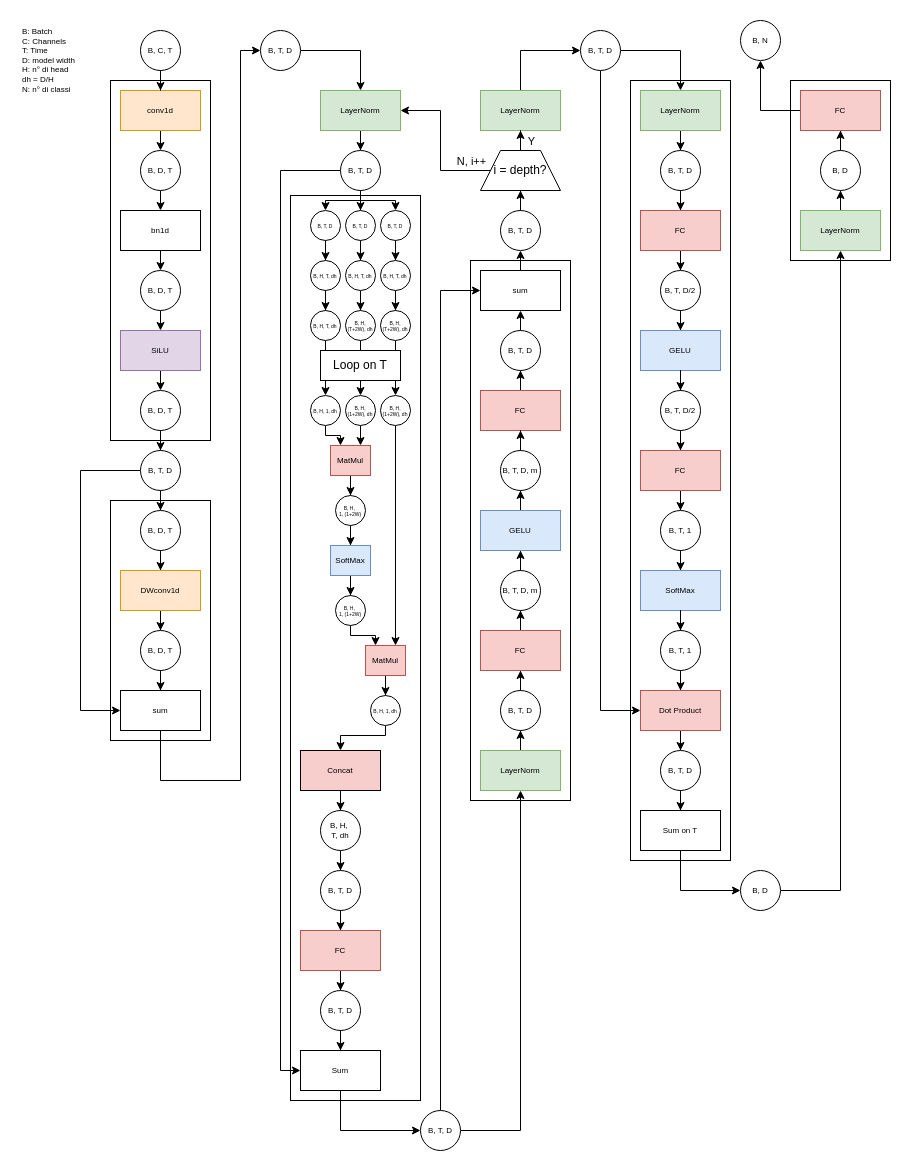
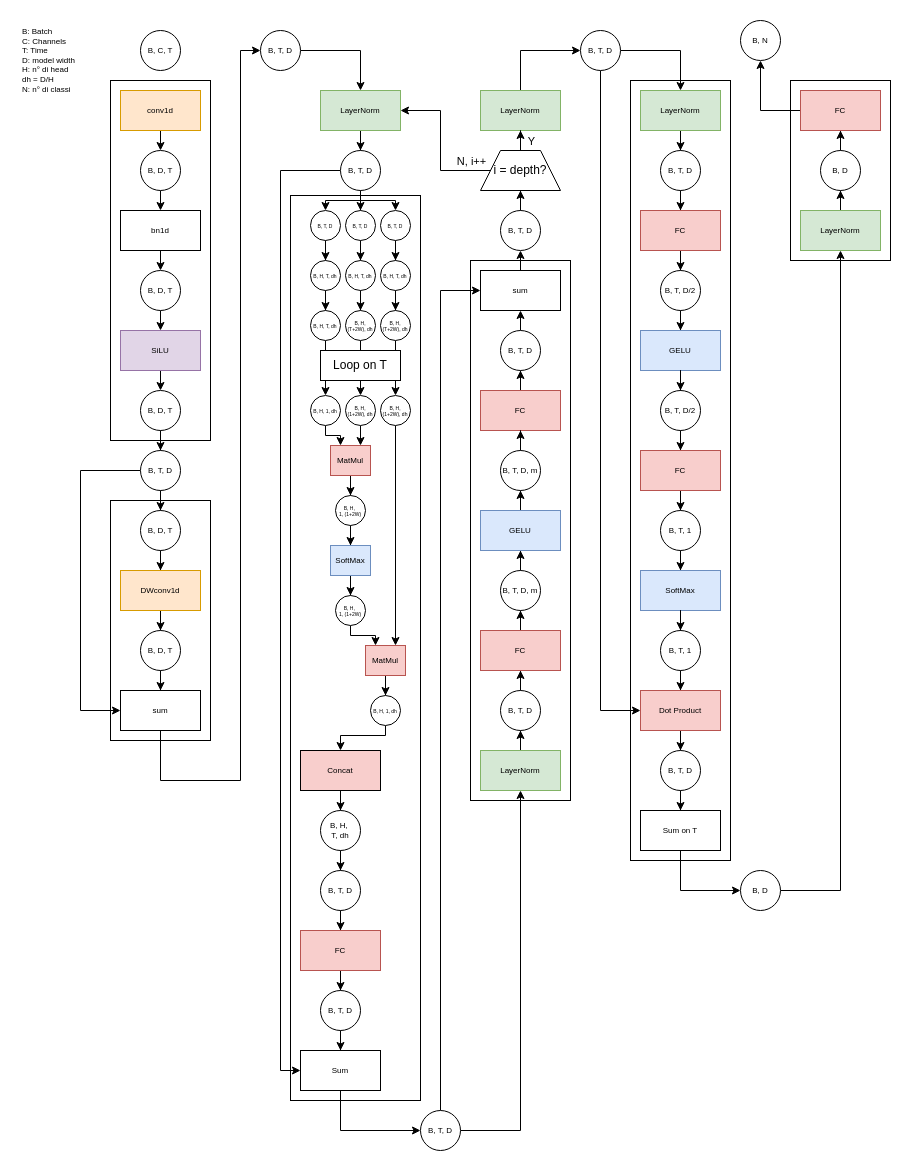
- <mxCell id="11" style="edgeStyle=orthogonalEdgeStyle;rounded=0;orthogonalLoop=1;jettySize=auto;html=1;entryX=0.5;entryY=0;entryDx=0;entryDy=0;fontSize=8;" parent="1" source="12" target="10" edge="1"><mxGeometry relative="1" as="geometry" /></mxCell>
